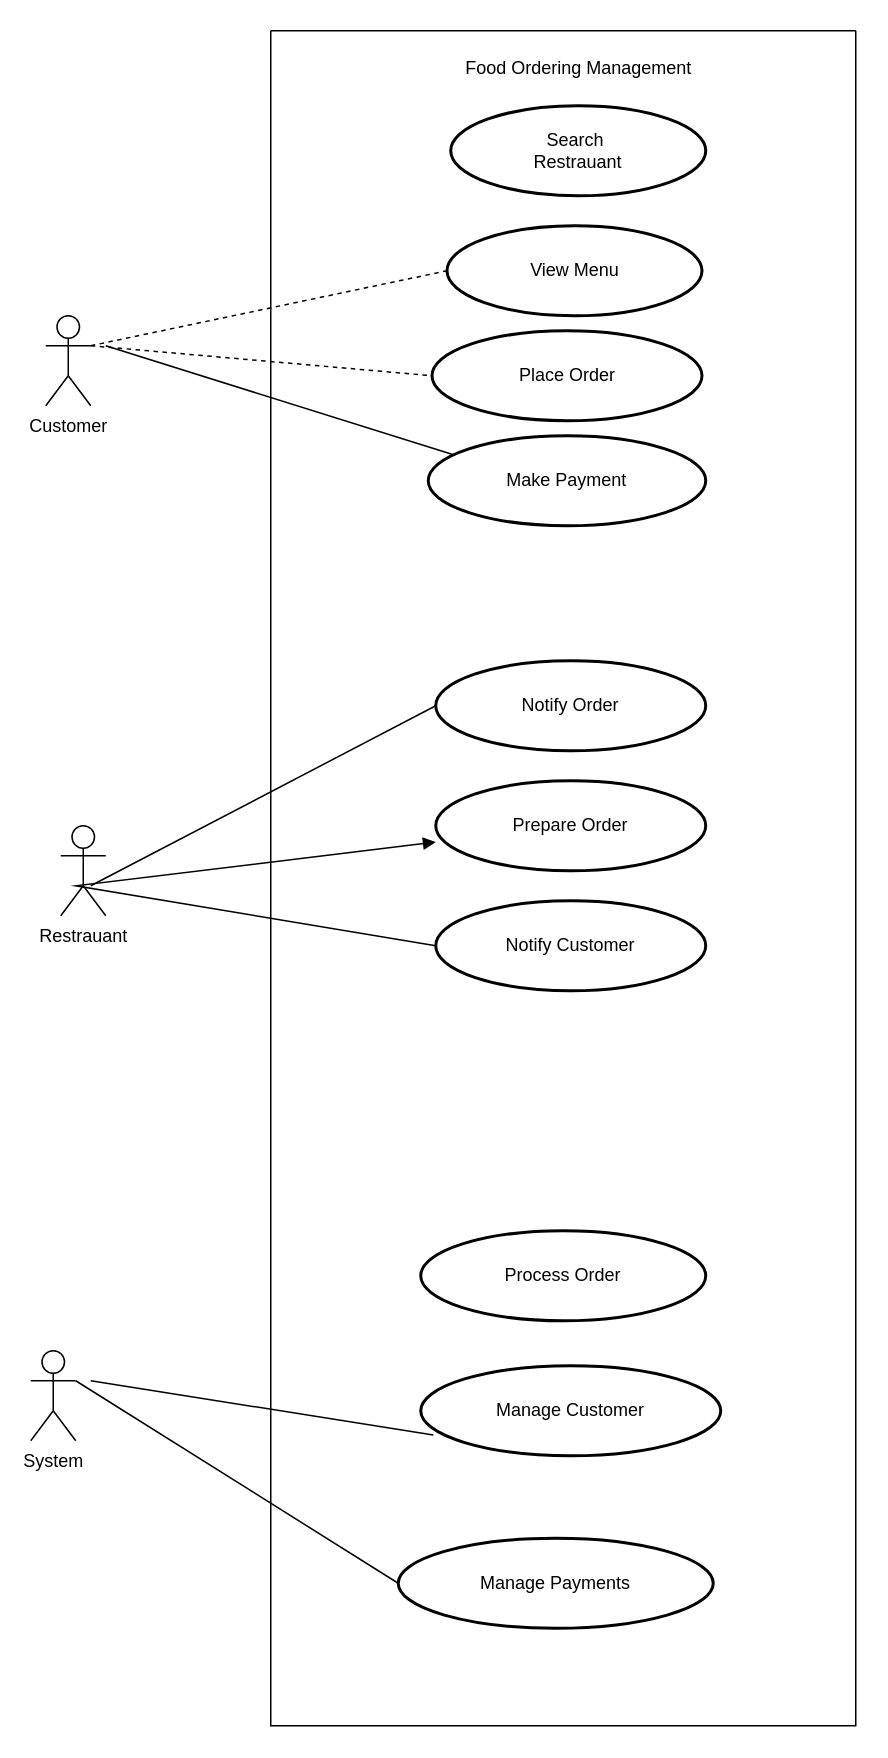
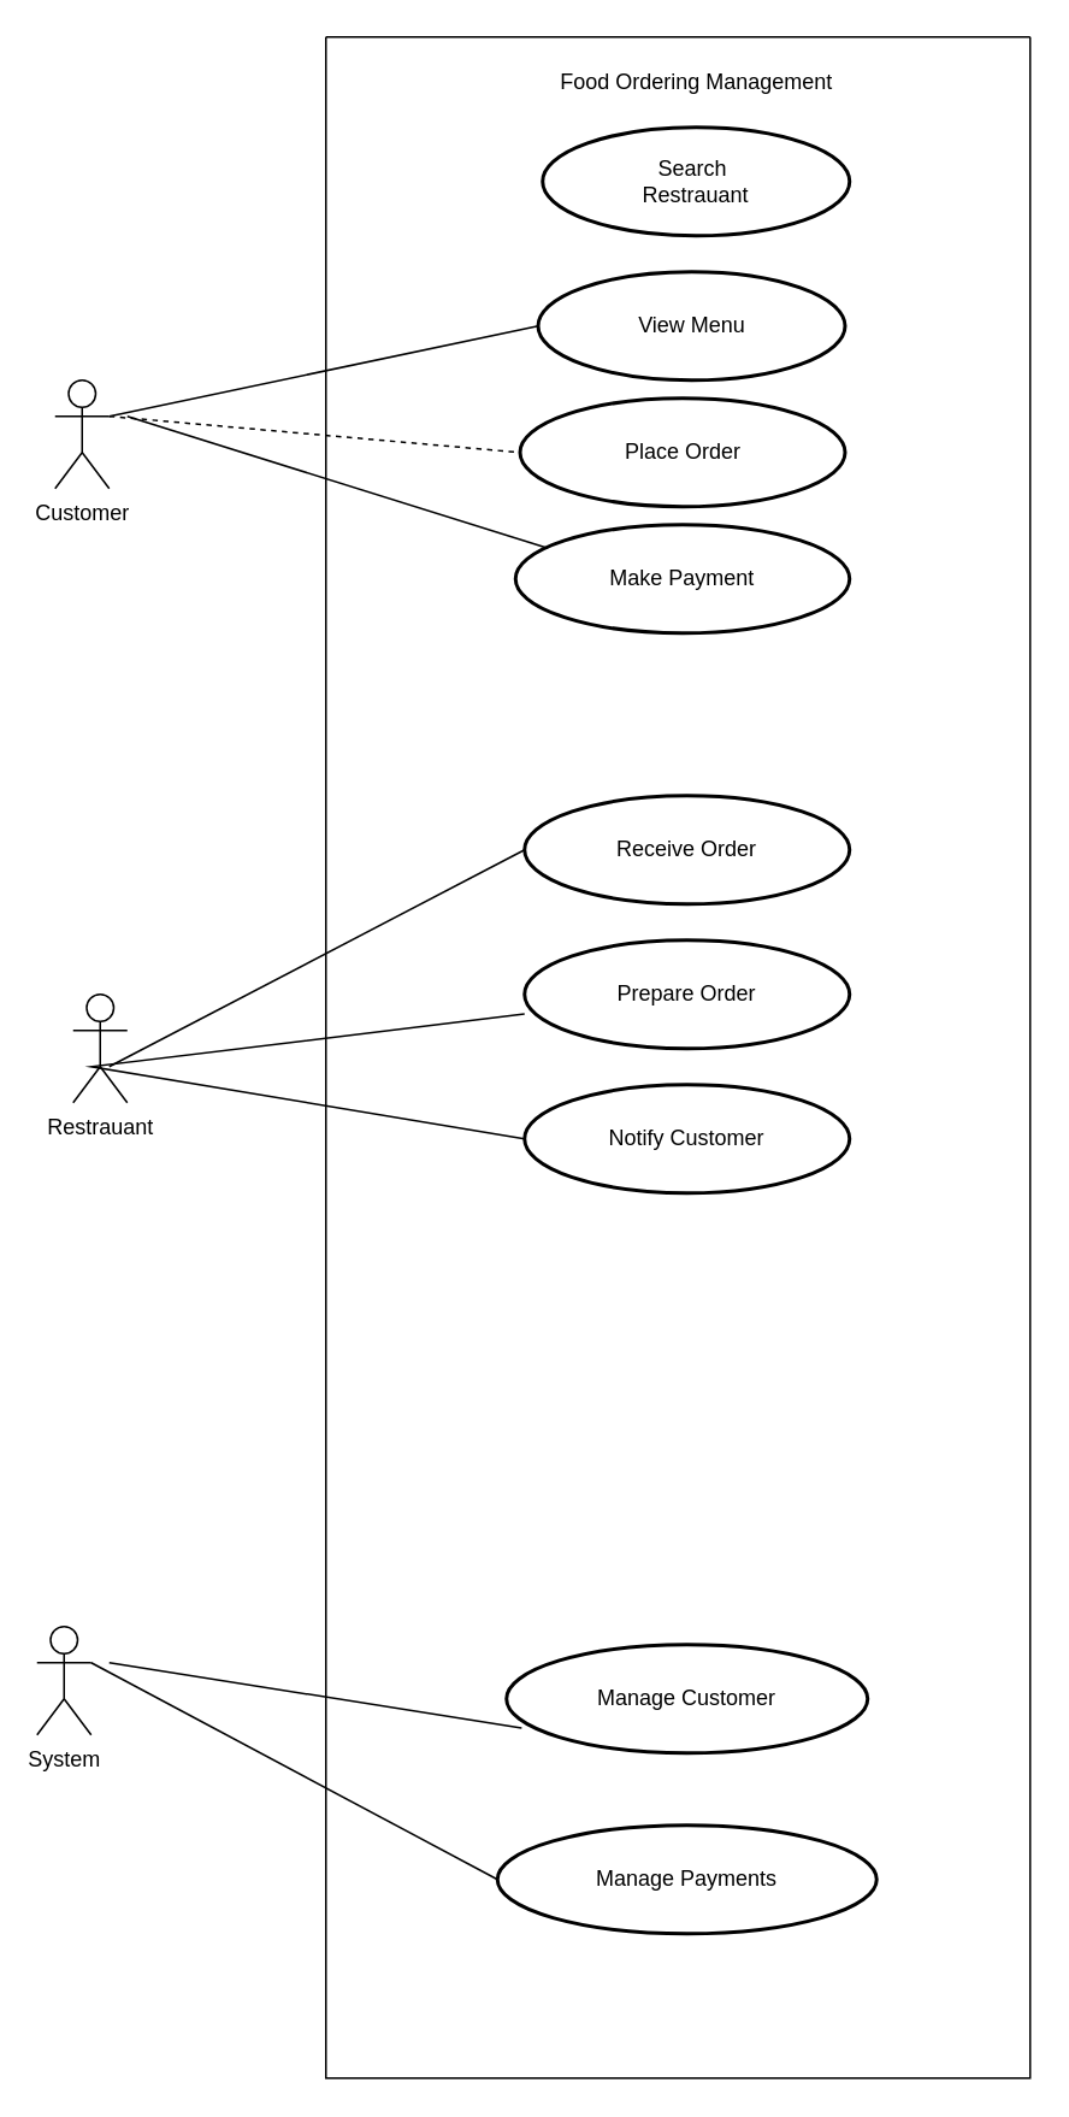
- <mxCell id="13" value="" style="endArrow=none;html=1;rounded=0;exitX=1;exitY=0.333;exitDx=0;exitDy=0;exitPerimeter=0;entryX=0;entryY=0.5;entryDx=0;entryDy=0;entryPerimeter=0;dashed=1;" parent="1" source="2" target="20" edge="1"><mxGeometry width="50" height="50" relative="1" as="geometry"><mxPoint x="500" y="240" as="sourcePoint" /><mxPoint x="550" y="190" as="targetPoint" /></mxGeometry></mxCell>
+ <mxCell id="13" value="" style="endArrow=none;html=1;rounded=0;exitX=1;exitY=0.333;exitDx=0;exitDy=0;exitPerimeter=0;entryX=0;entryY=0.5;entryDx=0;entryDy=0;entryPerimeter=0;" parent="1" source="2" target="20" edge="1"><mxGeometry width="50" height="50" relative="1" as="geometry"><mxPoint x="500" y="240" as="sourcePoint" /><mxPoint x="550" y="190" as="targetPoint" /></mxGeometry></mxCell>
- <mxCell id="7" value="Notify Order" style="strokeWidth=2;html=1;shape=mxgraph.flowchart.start_1;whiteSpace=wrap;" parent="1" vertex="1"><mxGeometry x="290" y="440" width="180" height="60" as="geometry" /></mxCell>
+ <mxCell id="7" value="Receive Order" style="strokeWidth=2;html=1;shape=mxgraph.flowchart.start_1;whiteSpace=wrap;" parent="1" vertex="1"><mxGeometry x="290" y="440" width="180" height="60" as="geometry" /></mxCell>
- <mxCell id="14" value="" style="endArrow=block;html=1;rounded=0;exitX=0;exitY=0.5;exitDx=0;exitDy=0;exitPerimeter=0;" parent="1" source="5" target="6" edge="1"><mxGeometry width="50" height="50" relative="1" as="geometry"><mxPoint x="500" y="730" as="sourcePoint" /><mxPoint x="550" y="680" as="targetPoint" /><Array as="points"><mxPoint x="50" y="590" /></Array></mxGeometry></mxCell>
+ <mxCell id="14" value="" style="endArrow=none;html=1;rounded=0;exitX=0;exitY=0.5;exitDx=0;exitDy=0;exitPerimeter=0;" parent="1" source="5" target="6" edge="1"><mxGeometry width="50" height="50" relative="1" as="geometry"><mxPoint x="500" y="730" as="sourcePoint" /><mxPoint x="550" y="680" as="targetPoint" /><Array as="points"><mxPoint x="50" y="590" /></Array></mxGeometry></mxCell>
- <mxCell id="10" value="Process Order" style="strokeWidth=2;html=1;shape=mxgraph.flowchart.start_1;whiteSpace=wrap;" parent="1" vertex="1"><mxGeometry x="280" y="820" width="190" height="60" as="geometry" /></mxCell>
- <mxCell id="8" value="Manage Payments" style="strokeWidth=2;html=1;shape=mxgraph.flowchart.start_1;whiteSpace=wrap;" parent="1" vertex="1"><mxGeometry x="265" y="1025" width="210" height="60" as="geometry" /></mxCell>
+ <mxCell id="8" value="Manage Payments" style="strokeWidth=2;html=1;shape=mxgraph.flowchart.start_1;whiteSpace=wrap;" parent="1" vertex="1"><mxGeometry x="275" y="1010" width="210" height="60" as="geometry" /></mxCell>
